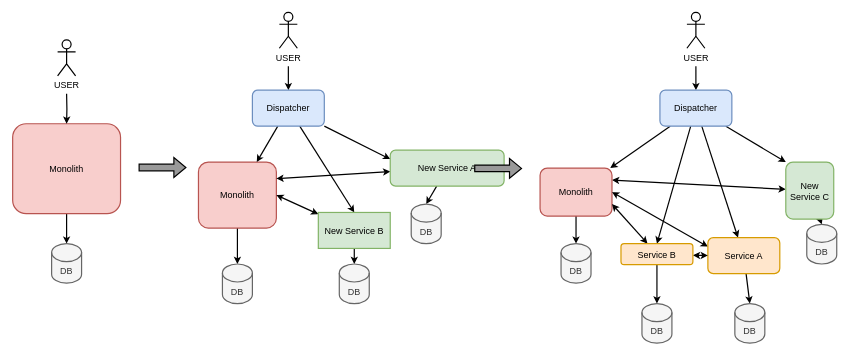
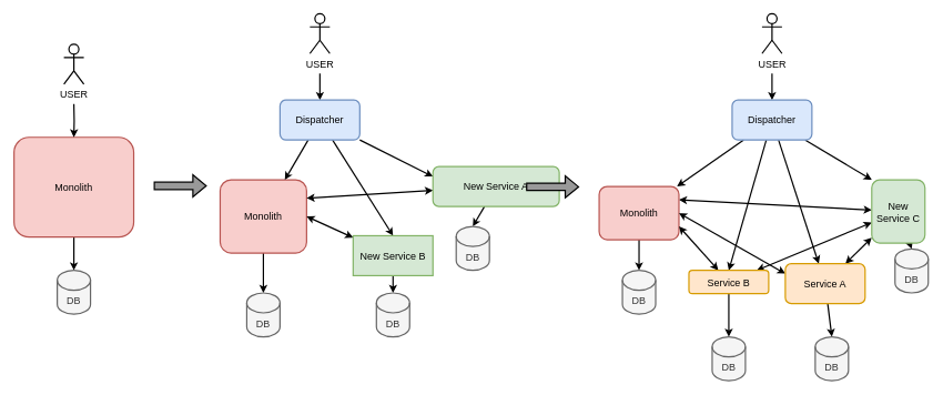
+ <mxCell id="37" style="edgeStyle=none;rounded=0;orthogonalLoop=1;jettySize=auto;html=1;fontSize=15;startArrow=classic;startFill=1;strokeWidth=2;" parent="1" source="38" target="46" edge="1"><mxGeometry relative="1" as="geometry" /></mxCell>
- <mxCell id="41" style="edgeStyle=none;rounded=0;orthogonalLoop=1;jettySize=auto;html=1;entryX=0;entryY=0.5;entryDx=0;entryDy=0;fontSize=15;startArrow=classic;startFill=1;strokeWidth=2;" parent="1" source="42" target="38" edge="1"><mxGeometry relative="1" as="geometry" /></mxCell>
+ <mxCell id="41" style="edgeStyle=none;rounded=0;orthogonalLoop=1;jettySize=auto;html=1;fontSize=15;startArrow=classic;startFill=1;strokeWidth=2;" parent="1" source="42" target="46" edge="1"><mxGeometry relative="1" as="geometry" /></mxCell>
